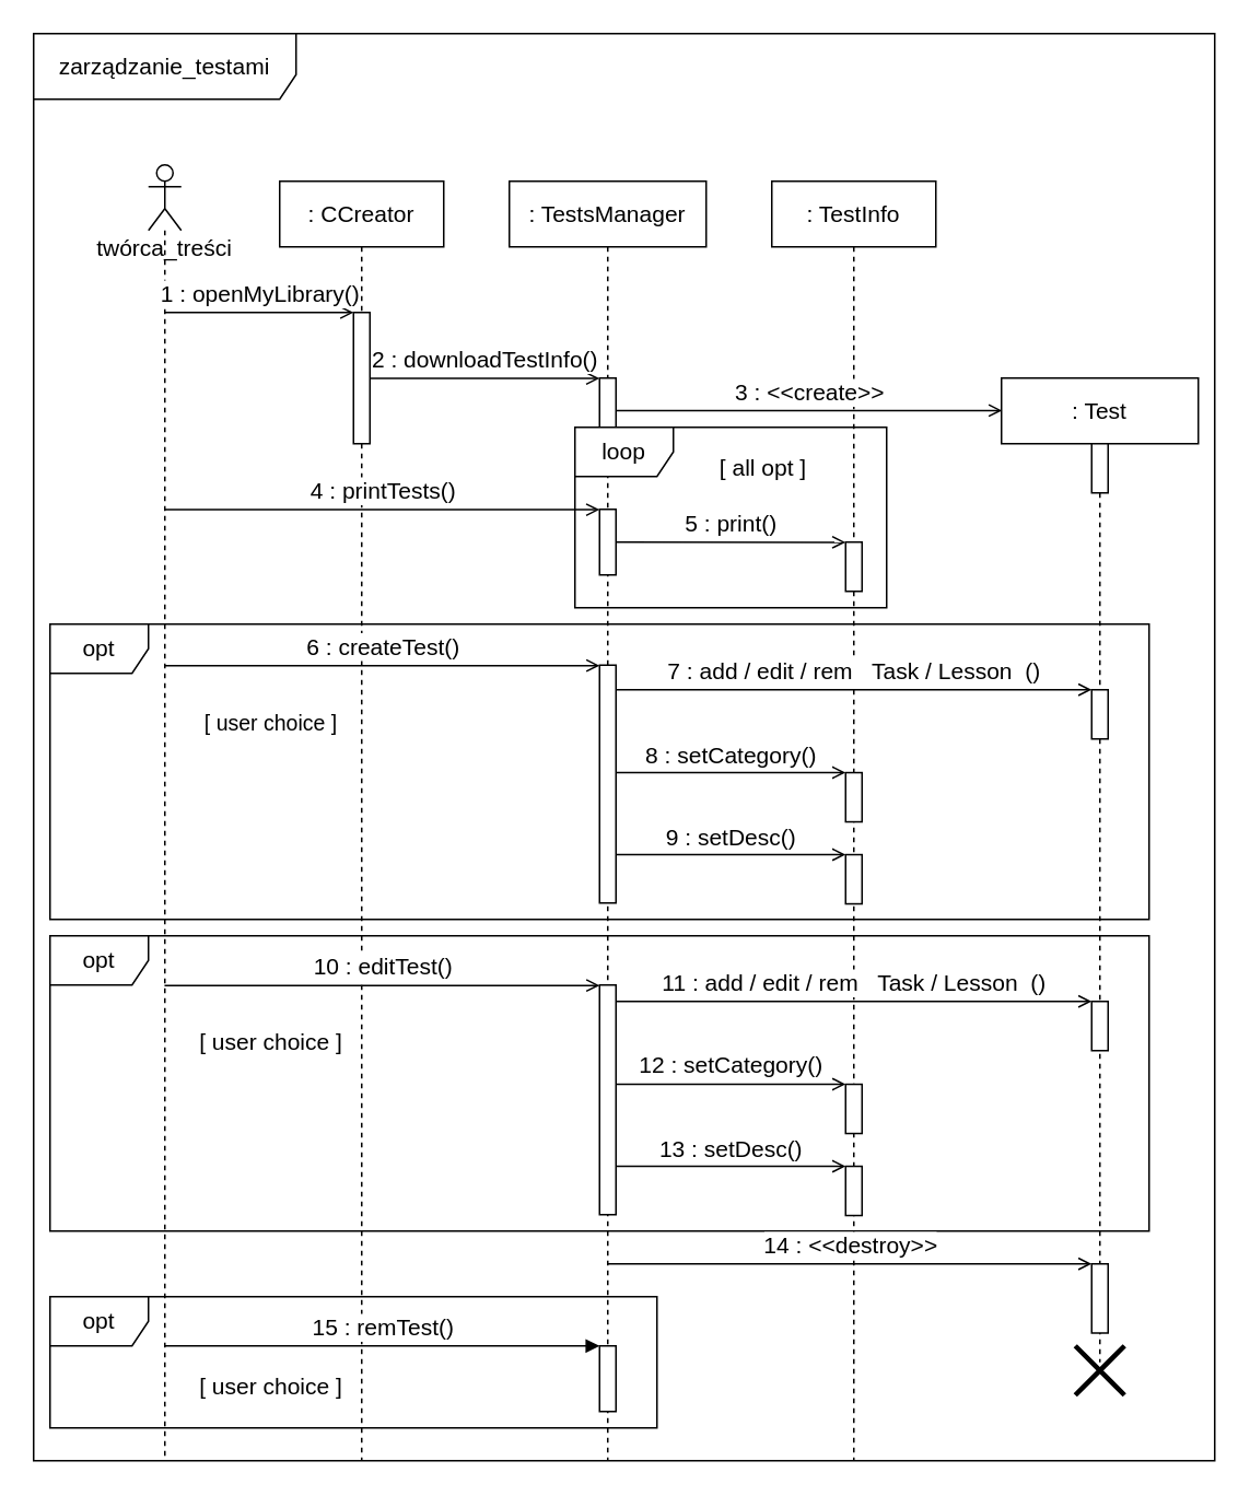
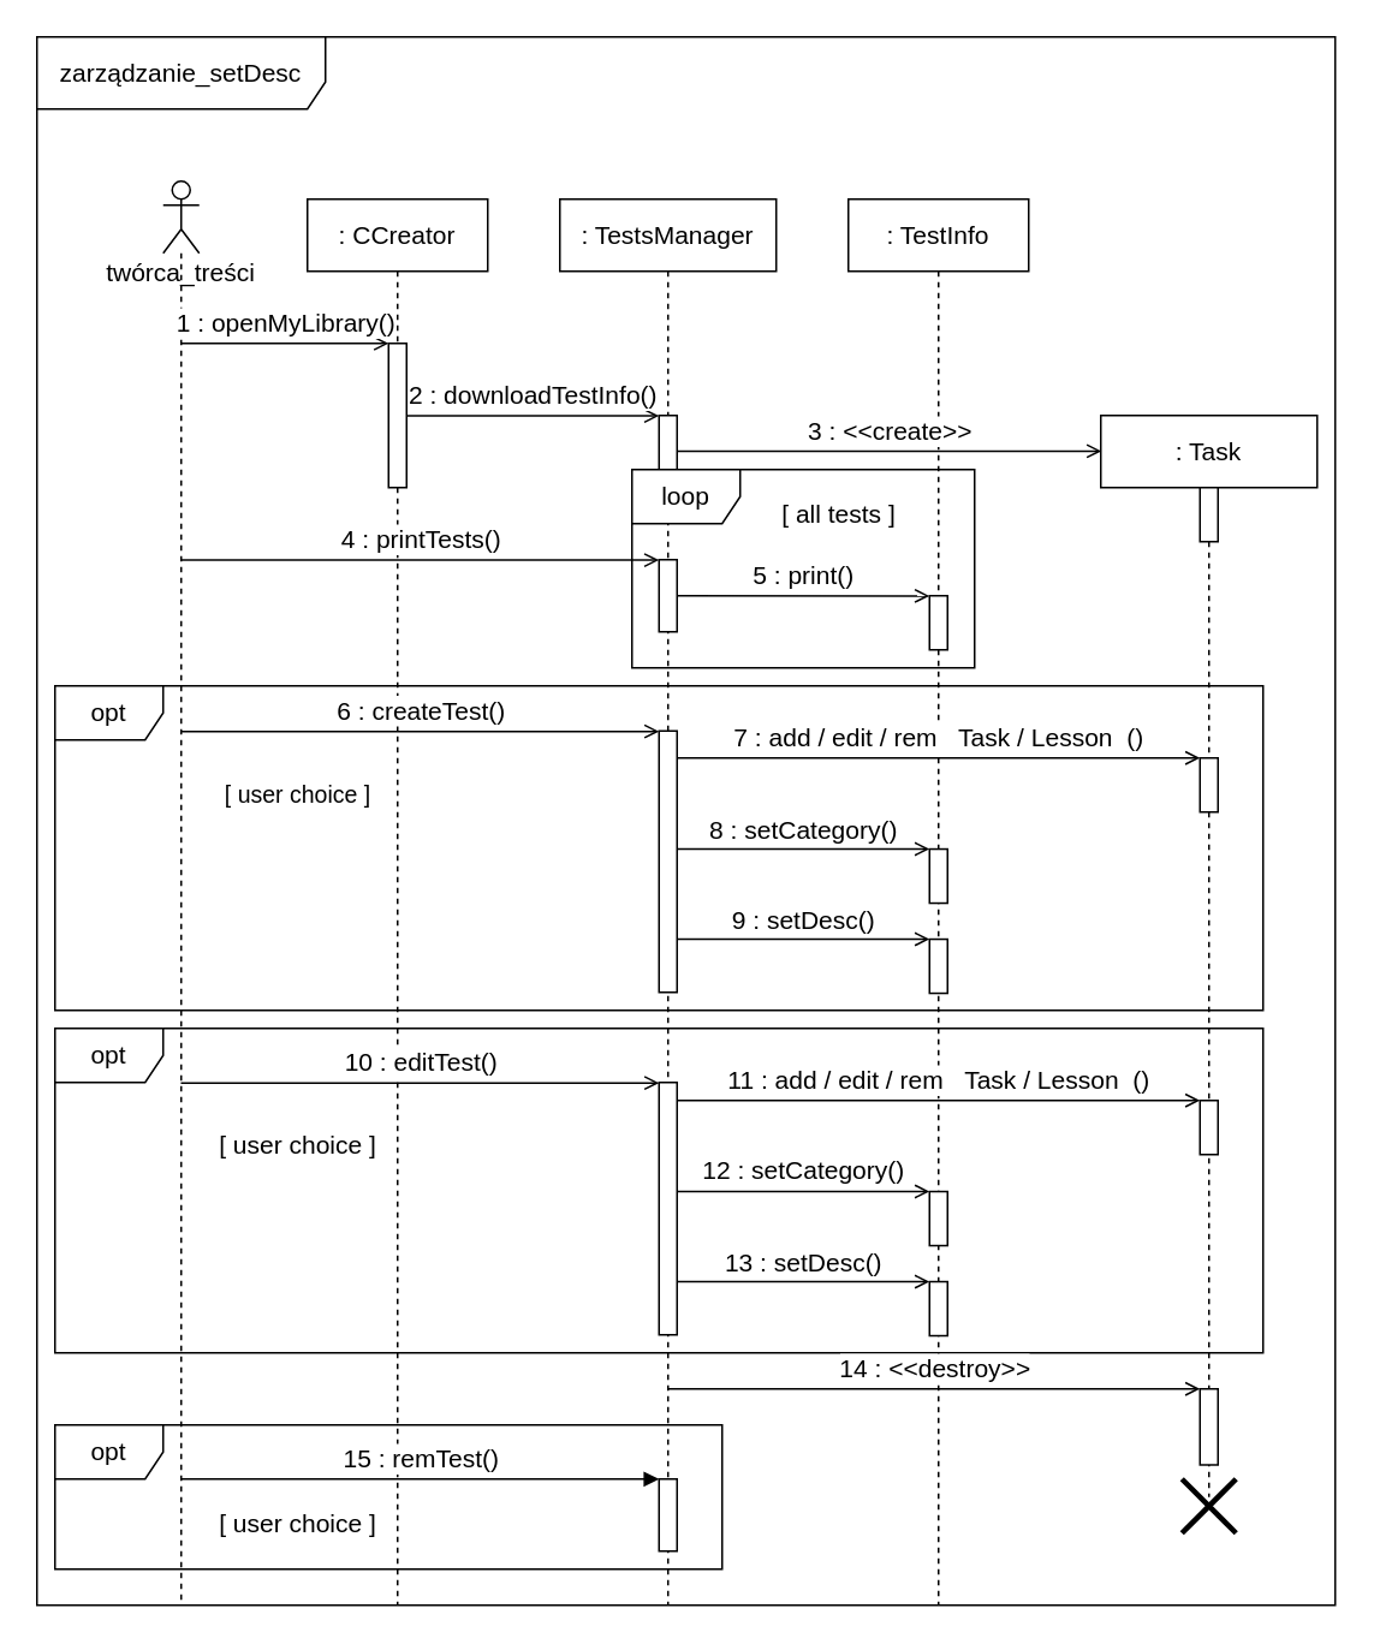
- <mxCell id="30" value="&lt;font style=&quot;font-size: 14px&quot;&gt;zarządzanie_testami&lt;/font&gt;" style="shape=umlFrame;whiteSpace=wrap;html=1;width=160;height=40;" parent="1" vertex="1"><mxGeometry x="20" y="20" width="720" height="870" as="geometry" /></mxCell>
+ <mxCell id="30" value="&lt;font style=&quot;font-size: 14px&quot;&gt;zarządzanie_setDesc&lt;/font&gt;" style="shape=umlFrame;whiteSpace=wrap;html=1;width=160;height=40;" parent="1" vertex="1"><mxGeometry x="20" y="20" width="720" height="870" as="geometry" /></mxCell>
- <mxCell id="33" value="&lt;font style=&quot;font-size: 14px&quot;&gt;: Test&lt;/font&gt;" style="shape=umlLifeline;perimeter=lifelinePerimeter;whiteSpace=wrap;html=1;container=1;collapsible=0;recursiveResize=0;outlineConnect=0;fontSize=14;" parent="1" vertex="1"><mxGeometry x="610" y="230" width="120" height="600" as="geometry" /></mxCell>
+ <mxCell id="33" value="&lt;font style=&quot;font-size: 14px&quot;&gt;: Task&lt;/font&gt;" style="shape=umlLifeline;perimeter=lifelinePerimeter;whiteSpace=wrap;html=1;container=1;collapsible=0;recursiveResize=0;outlineConnect=0;fontSize=14;" parent="1" vertex="1"><mxGeometry x="610" y="230" width="120" height="600" as="geometry" /></mxCell>
- <mxCell id="40" value="&lt;font style=&quot;font-size: 14px&quot;&gt;[ all opt ]&lt;/font&gt;" style="text;html=1;strokeColor=none;fillColor=none;align=center;verticalAlign=middle;whiteSpace=wrap;rounded=0;" parent="1" vertex="1"><mxGeometry x="420" y="270" width="90" height="30" as="geometry" /></mxCell>
+ <mxCell id="40" value="&lt;font style=&quot;font-size: 14px&quot;&gt;[ all tests ]&lt;/font&gt;" style="text;html=1;strokeColor=none;fillColor=none;align=center;verticalAlign=middle;whiteSpace=wrap;rounded=0;" parent="1" vertex="1"><mxGeometry x="420" y="270" width="90" height="30" as="geometry" /></mxCell>
